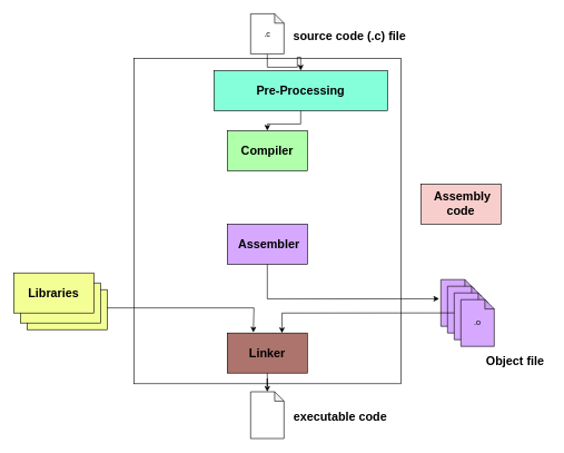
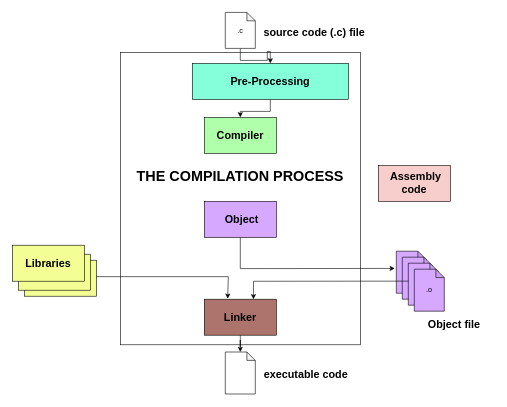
+ <mxCell id="26" value="&lt;font style=&quot;font-size: 24px;&quot;&gt;&lt;b&gt;THE COMPILATION PROCESS&lt;/b&gt;&lt;/font&gt;" style="text;html=1;align=center;verticalAlign=middle;whiteSpace=wrap;rounded=0;" vertex="1" parent="1"><mxGeometry x="200" y="278" width="400" height="30" as="geometry" /></mxCell>
- <mxCell id="7" value="&lt;font style=&quot;font-size: 18px;&quot;&gt;&lt;b&gt;&amp;nbsp;Assembler&lt;/b&gt;&lt;/font&gt;" style="rounded=0;whiteSpace=wrap;html=1;fillColor=#D6A8FF;" vertex="1" parent="1"><mxGeometry x="340" y="335" width="120" height="60" as="geometry" /></mxCell>
+ <mxCell id="7" value="&lt;font style=&quot;font-size: 18px;&quot;&gt;&lt;b&gt;&amp;nbsp;Object&lt;/b&gt;&lt;/font&gt;" style="rounded=0;whiteSpace=wrap;html=1;fillColor=#D6A8FF;" vertex="1" parent="1"><mxGeometry x="340" y="335" width="120" height="60" as="geometry" /></mxCell>
- <mxCell id="24" value="&lt;b&gt;&lt;font style=&quot;font-size: 18px;&quot;&gt;Object file&lt;/font&gt;&lt;/b&gt;" style="text;html=1;align=center;verticalAlign=middle;resizable=0;points=[];autosize=1;strokeColor=none;fillColor=none;" vertex="1" parent="1"><mxGeometry x="718" y="524" width="105" height="34" as="geometry" /></mxCell>
+ <mxCell id="24" value="&lt;b&gt;&lt;font style=&quot;font-size: 18px;&quot;&gt;Object file&lt;/font&gt;&lt;/b&gt;" style="text;html=1;align=center;verticalAlign=middle;resizable=0;points=[];autosize=1;strokeColor=none;fillColor=none;" vertex="1" parent="1"><mxGeometry x="703" y="524" width="105" height="34" as="geometry" /></mxCell>
